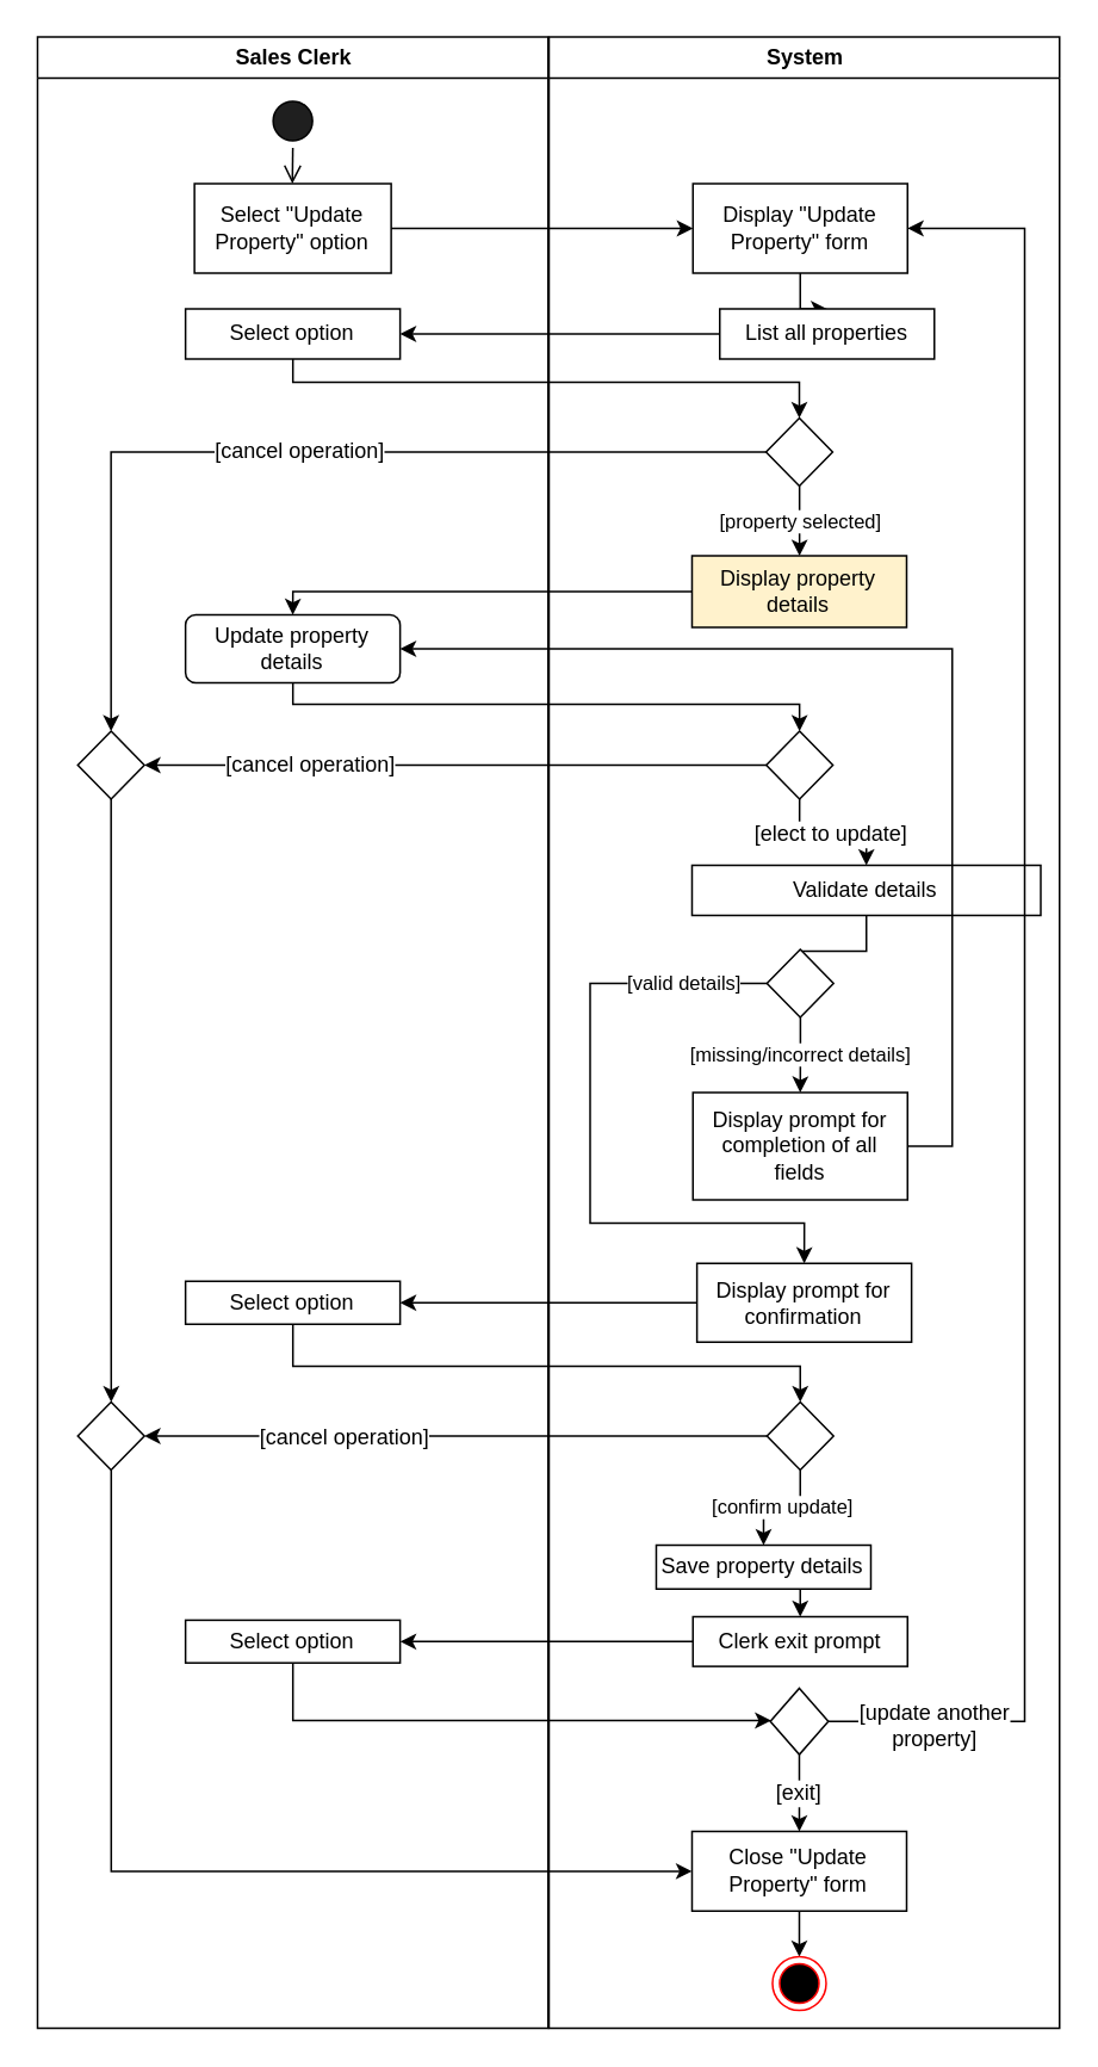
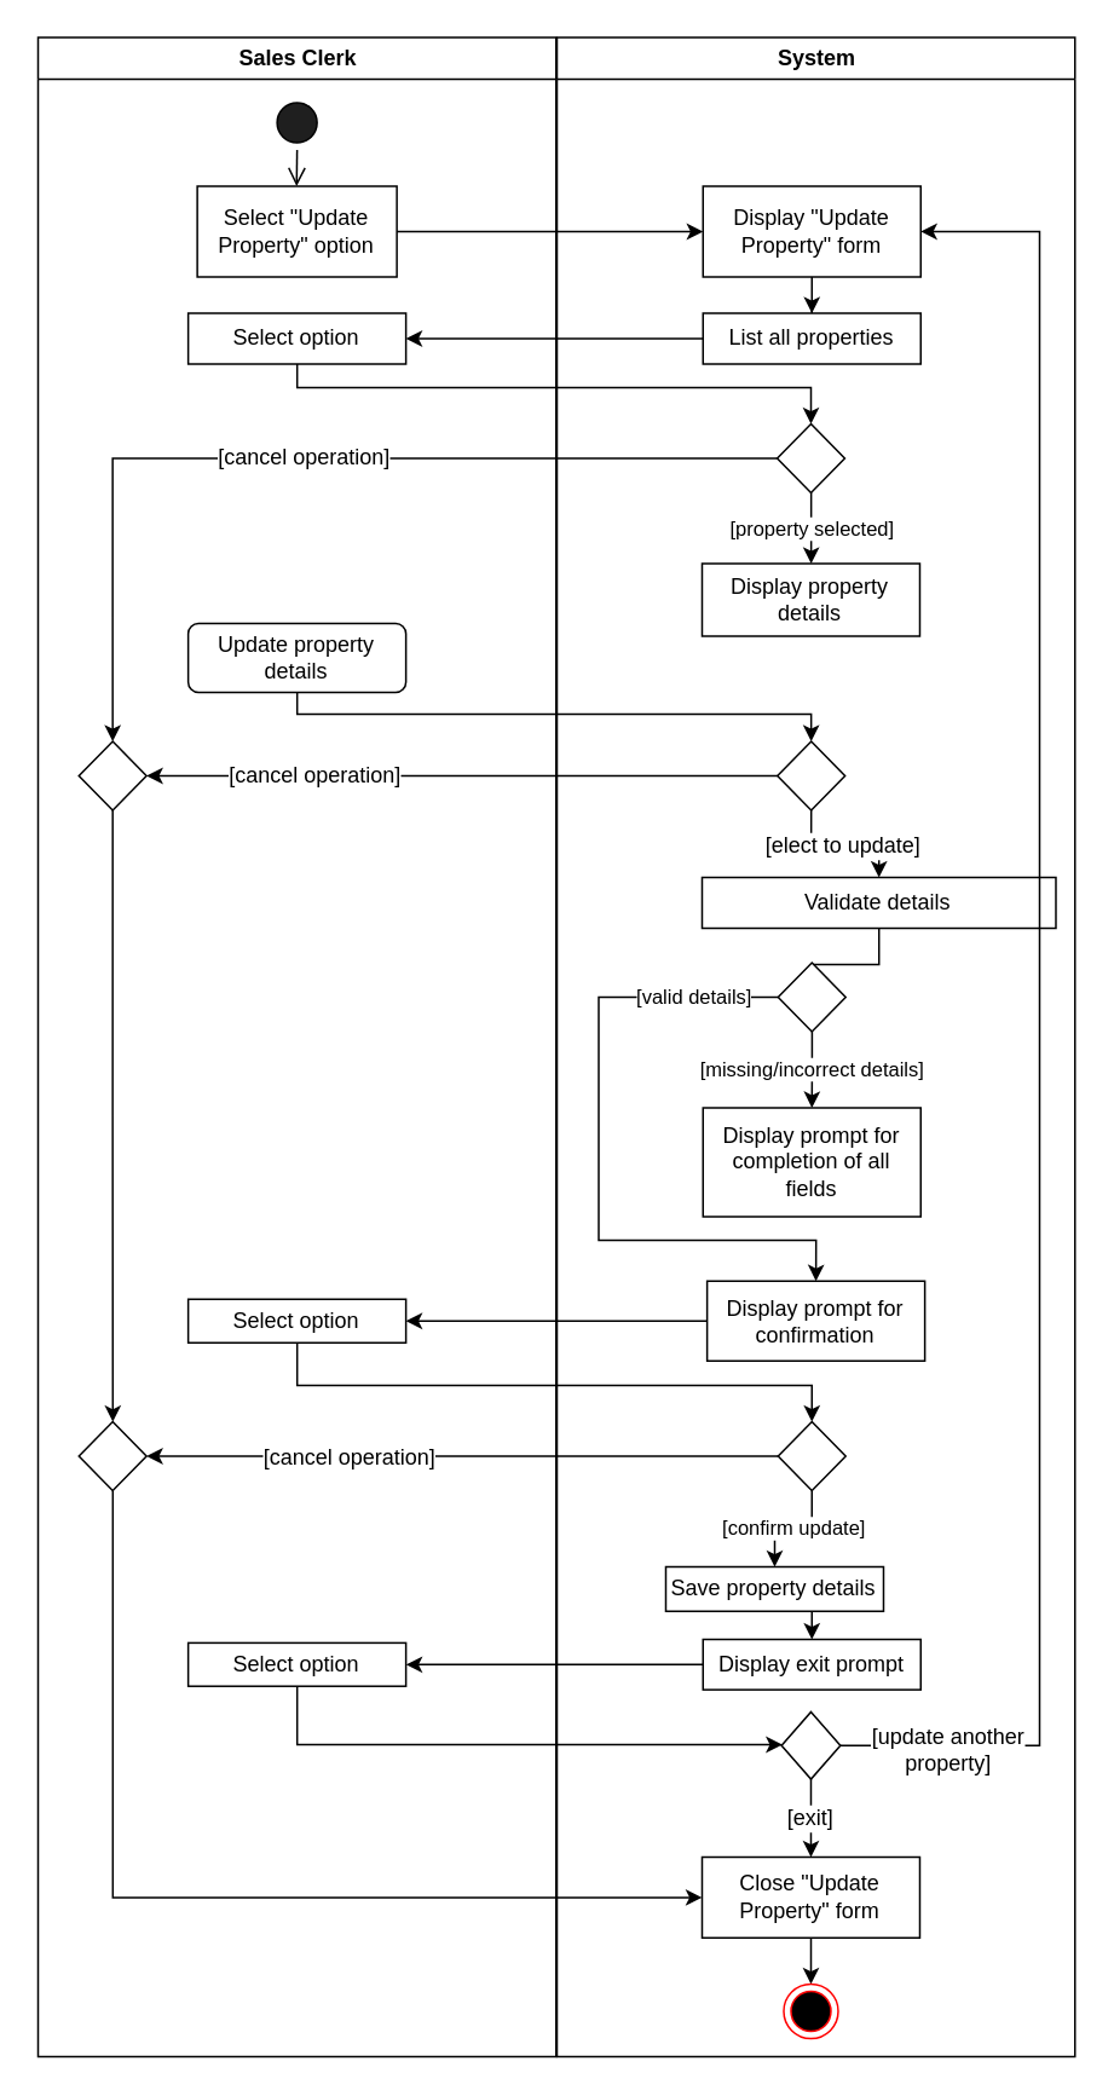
- <mxCell id="15" value="List all properties" style="whiteSpace=wrap;html=1;rounded=0;" parent="12" vertex="1"><mxGeometry x="95.5" y="152" width="120" height="28" as="geometry" /></mxCell>
+ <mxCell id="15" value="List all properties" style="whiteSpace=wrap;html=1;rounded=0;" parent="12" vertex="1"><mxGeometry x="80.5" y="152" width="120" height="28" as="geometry" /></mxCell>
- <mxCell id="45" value="" style="edgeStyle=orthogonalEdgeStyle;rounded=0;orthogonalLoop=1;jettySize=auto;html=1;entryX=0.5;entryY=0;entryDx=0;entryDy=0;" parent="1" source="18" target="7" edge="1"><mxGeometry relative="1" as="geometry"><Array as="points"><mxPoint x="163" y="330" /></Array></mxGeometry></mxCell>
- <mxCell id="18" value="Display property details" style="whiteSpace=wrap;html=1;rounded=0;fillColor=#fff2cc;" parent="12" vertex="1"><mxGeometry x="79.99" y="290" width="120" height="40" as="geometry" /></mxCell>
+ <mxCell id="18" value="Display property details" style="whiteSpace=wrap;html=1;rounded=0;" parent="12" vertex="1"><mxGeometry x="79.99" y="290" width="120" height="40" as="geometry" /></mxCell>
- <mxCell id="53" style="edgeStyle=orthogonalEdgeStyle;rounded=0;orthogonalLoop=1;jettySize=auto;html=1;exitX=1;exitY=0.5;exitDx=0;exitDy=0;fontFamily=Helvetica;fontSize=12;fontColor=default;entryX=1;entryY=0.5;entryDx=0;entryDy=0;" parent="1" source="25" target="7" edge="1"><mxGeometry relative="1" as="geometry"><mxPoint x="252" y="363" as="targetPoint" /><Array as="points"><mxPoint x="532" y="640" /><mxPoint x="532" y="362" /></Array></mxGeometry></mxCell>
- <mxCell id="29" value="Clerk exit prompt" style="whiteSpace=wrap;html=1;rounded=0;" parent="12" vertex="1"><mxGeometry x="80.5" y="883" width="120" height="27.75" as="geometry" /></mxCell>
+ <mxCell id="29" value="Display exit prompt" style="whiteSpace=wrap;html=1;rounded=0;" parent="12" vertex="1"><mxGeometry x="80.5" y="883" width="120" height="27.75" as="geometry" /></mxCell>
